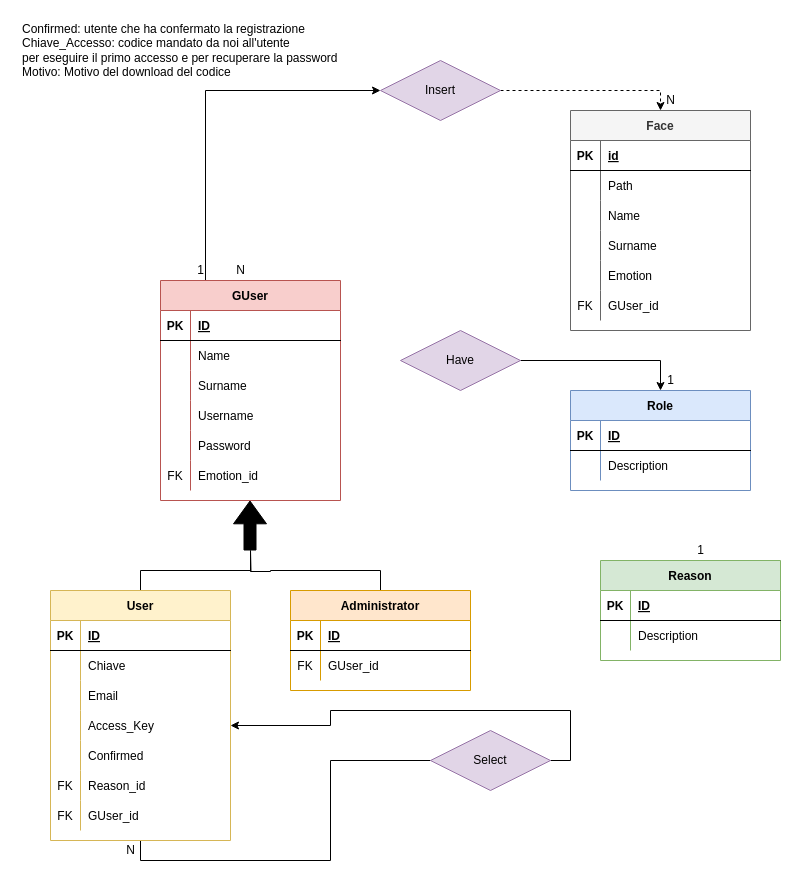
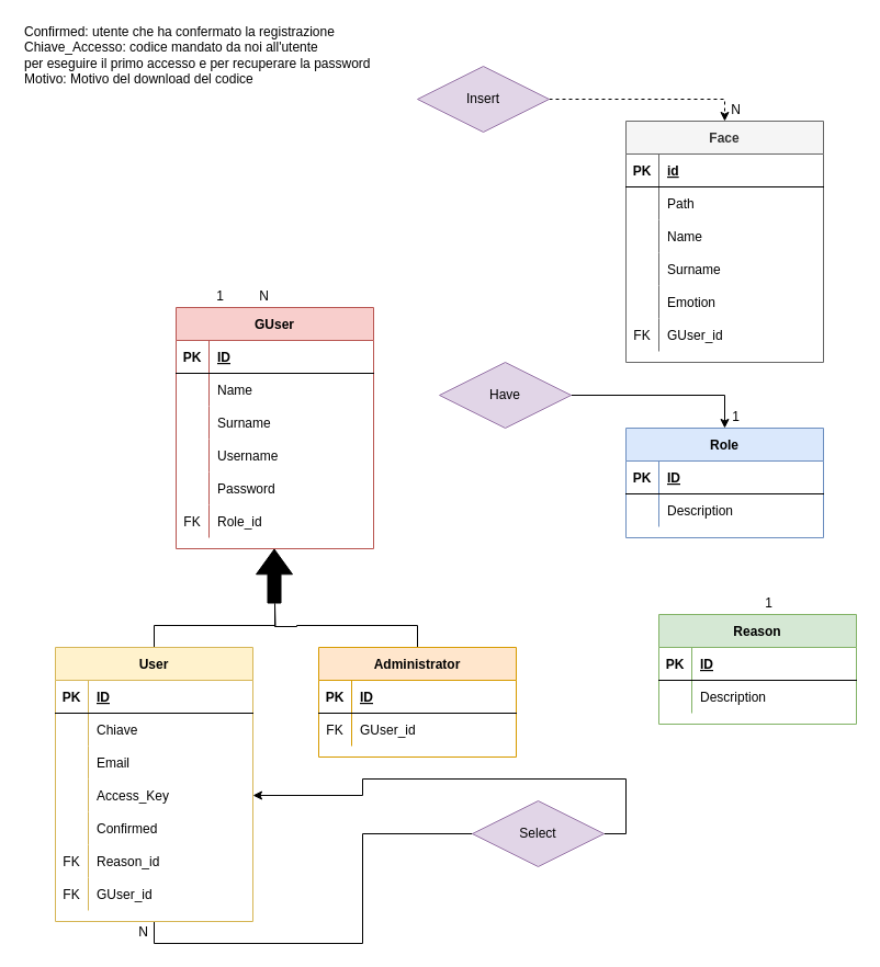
- <mxCell id="49" style="edgeStyle=orthogonalEdgeStyle;rounded=0;orthogonalLoop=1;jettySize=auto;html=1;exitX=0.25;exitY=0;exitDx=0;exitDy=0;entryX=0;entryY=0.5;entryDx=0;entryDy=0;" edge="1" parent="1" source="50" target="98"><mxGeometry relative="1" as="geometry" /></mxCell>
- <mxCell id="68" value="Emotion_id" style="shape=partialRectangle;connectable=0;fillColor=none;top=0;left=0;bottom=0;right=0;align=left;spacingLeft=6;overflow=hidden;" parent="66" vertex="1"><mxGeometry x="30" width="150" height="30" as="geometry" /></mxCell>
+ <mxCell id="68" value="Role_id" style="shape=partialRectangle;connectable=0;fillColor=none;top=0;left=0;bottom=0;right=0;align=left;spacingLeft=6;overflow=hidden;" parent="66" vertex="1"><mxGeometry x="30" width="150" height="30" as="geometry" /></mxCell>
